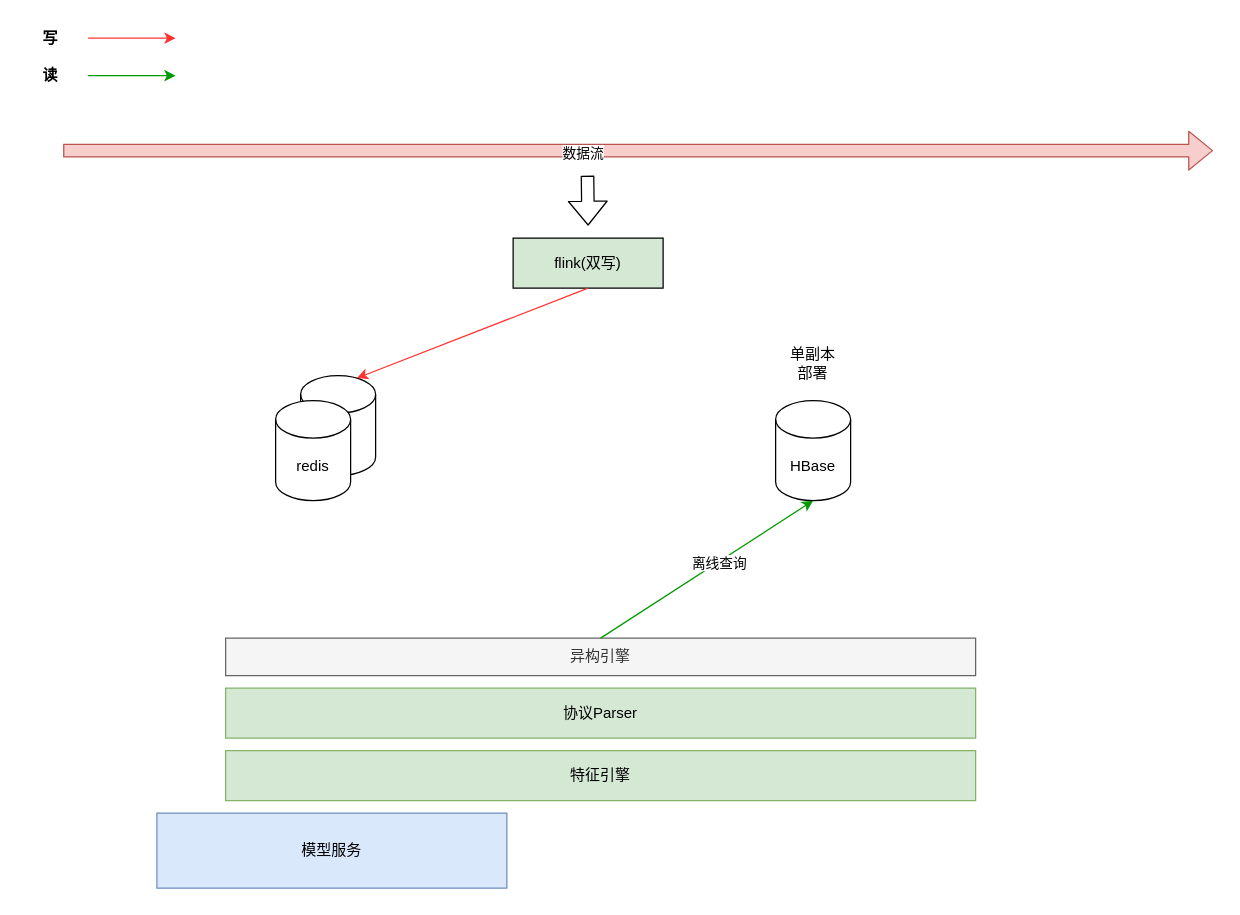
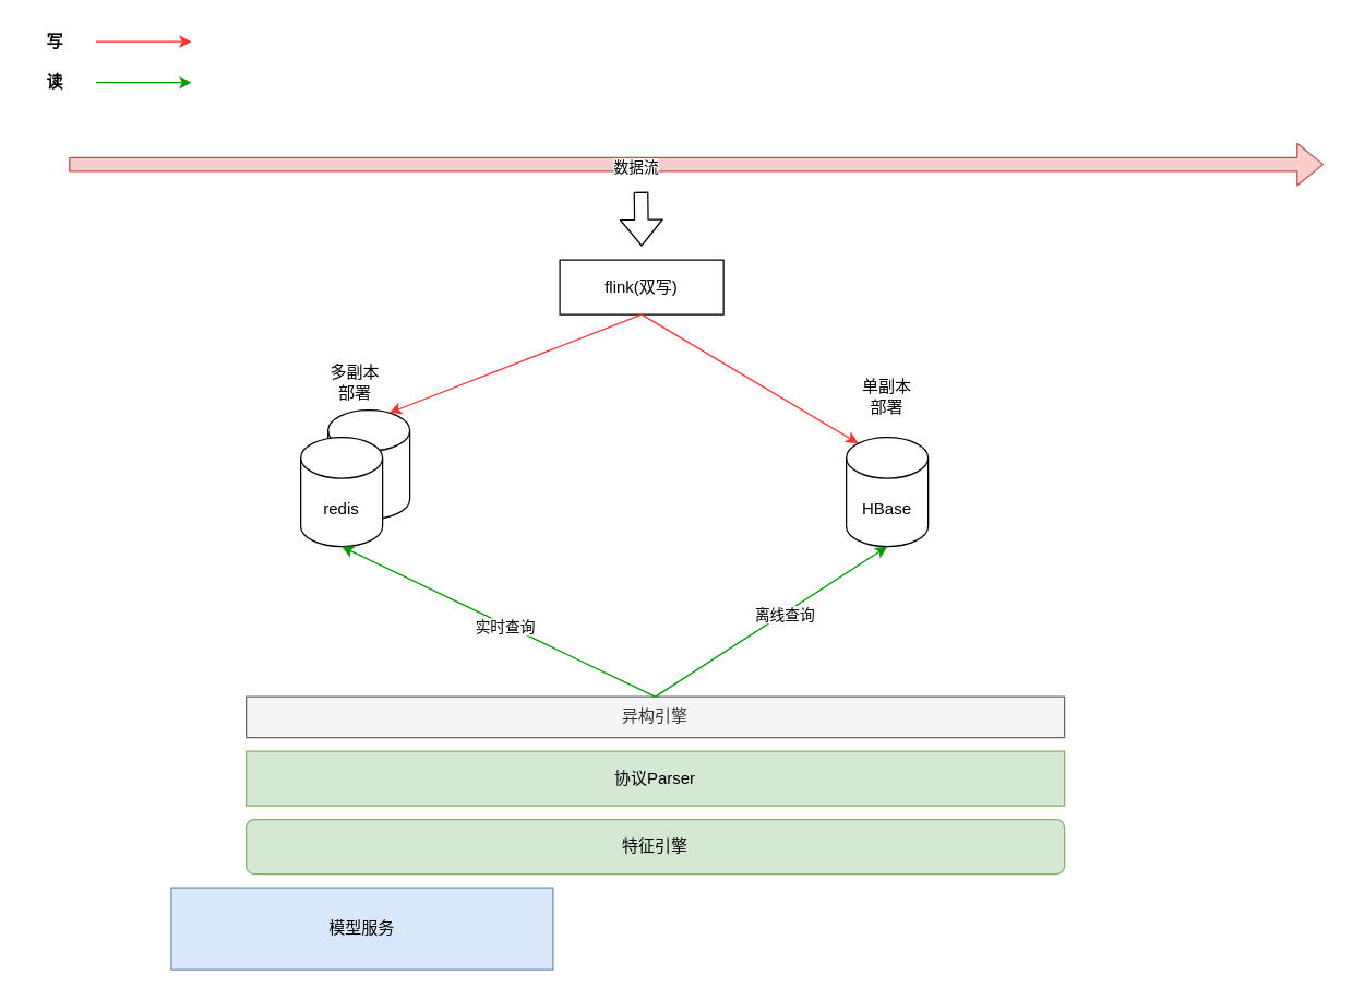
- <mxCell id="11" value="flink(双写)" style="rounded=0;whiteSpace=wrap;html=1;fillColor=#d5e8d4;" vertex="1" parent="1"><mxGeometry x="410" y="190" width="120" height="40" as="geometry" /></mxCell>
+ <mxCell id="11" value="flink(双写)" style="rounded=0;whiteSpace=wrap;html=1;" vertex="1" parent="1"><mxGeometry x="410" y="190" width="120" height="40" as="geometry" /></mxCell>
+ <mxCell id="20" value="" style="endArrow=classic;html=1;strokeColor=#FF3333;fontStyle=1;exitX=0.5;exitY=1;exitDx=0;exitDy=0;entryX=0.145;entryY=0;entryDx=0;entryDy=4.35;entryPerimeter=0;" edge="1" parent="1" source="11" target="13"><mxGeometry width="50" height="50" relative="1" as="geometry"><mxPoint x="480" y="190" as="sourcePoint" /><mxPoint x="295" y="312" as="targetPoint" /></mxGeometry></mxCell>
+ <mxCell id="18" value="多副本部署" style="text;html=1;strokeColor=none;fillColor=none;align=center;verticalAlign=middle;whiteSpace=wrap;rounded=0;" vertex="1" parent="15"><mxGeometry x="20" width="40" height="20" as="geometry" /></mxCell>
+ <mxCell id="23" value="" style="endArrow=classic;html=1;strokeColor=#009900;fontStyle=1;exitX=0.5;exitY=0;exitDx=0;exitDy=0;entryX=0.5;entryY=1;entryDx=0;entryDy=0;entryPerimeter=0;" edge="1" parent="1" source="22" target="17"><mxGeometry width="50" height="50" relative="1" as="geometry"><mxPoint x="80" y="70" as="sourcePoint" /><mxPoint x="150" y="70" as="targetPoint" /></mxGeometry></mxCell>
+ <mxCell id="24" value="实时查询" style="edgeLabel;html=1;align=center;verticalAlign=middle;resizable=0;points=[];" vertex="1" connectable="0" parent="23"><mxGeometry x="-0.045" y="1" relative="1" as="geometry"><mxPoint as="offset" /></mxGeometry></mxCell>
- <mxCell id="10" value="特征引擎" style="rounded=0;whiteSpace=wrap;html=1;fillColor=#d5e8d4;strokeColor=#82b366;" vertex="1" parent="1"><mxGeometry x="180" y="600" width="600" height="40" as="geometry" /></mxCell>
+ <mxCell id="10" value="特征引擎" style="whiteSpace=wrap;html=1;fillColor=#d5e8d4;strokeColor=#82b366;rounded=1;" vertex="1" parent="1"><mxGeometry x="180" y="600" width="600" height="40" as="geometry" /></mxCell>
